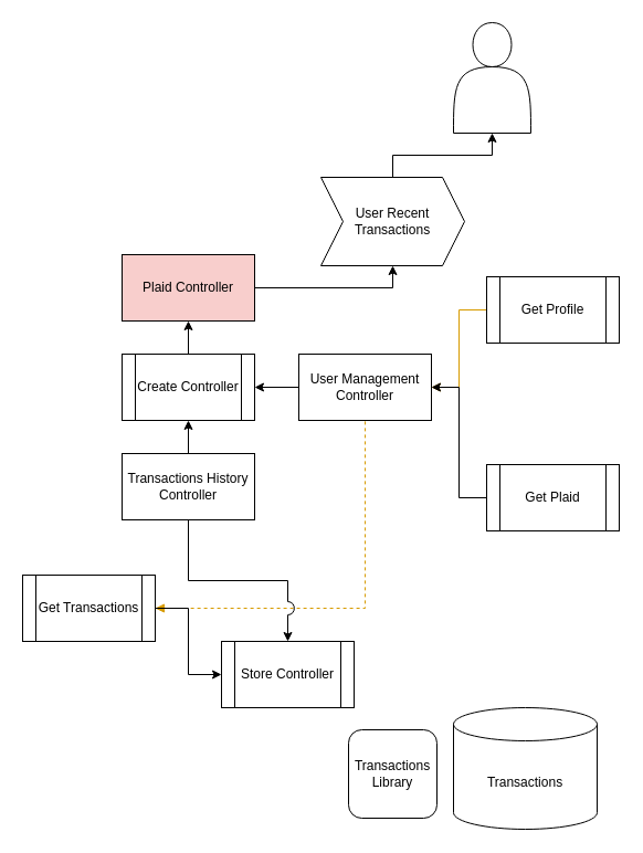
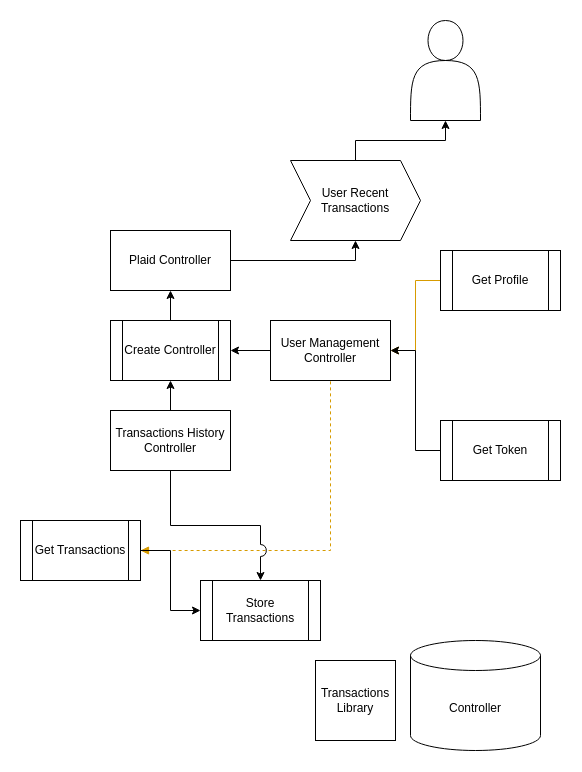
- <mxCell id="4" value="Plaid Controller" style="rounded=0;whiteSpace=wrap;html=1;fillColor=#f8cecc;" vertex="1" parent="1"><mxGeometry x="110" y="230" width="120" height="60" as="geometry" /></mxCell>
+ <mxCell id="4" value="Plaid Controller" style="rounded=0;whiteSpace=wrap;html=1;" vertex="1" parent="1"><mxGeometry x="110" y="230" width="120" height="60" as="geometry" /></mxCell>
- <mxCell id="15" value="Get Plaid" style="shape=process;whiteSpace=wrap;html=1;backgroundOutline=1;" vertex="1" parent="1"><mxGeometry x="440" y="420" width="120" height="60" as="geometry" /></mxCell>
+ <mxCell id="15" value="Get Token" style="shape=process;whiteSpace=wrap;html=1;backgroundOutline=1;" vertex="1" parent="1"><mxGeometry x="440" y="420" width="120" height="60" as="geometry" /></mxCell>
- <mxCell id="21" value="Store Controller" style="shape=process;whiteSpace=wrap;html=1;backgroundOutline=1;" vertex="1" parent="1"><mxGeometry x="200" y="580" width="120" height="60" as="geometry" /></mxCell>
+ <mxCell id="21" value="Store Transactions" style="shape=process;whiteSpace=wrap;html=1;backgroundOutline=1;" vertex="1" parent="1"><mxGeometry x="200" y="580" width="120" height="60" as="geometry" /></mxCell>
- <mxCell id="23" value="Transactions Library" style="whiteSpace=wrap;html=1;aspect=fixed;rounded=1;" vertex="1" parent="1"><mxGeometry x="315" y="660" width="80" height="80" as="geometry" /></mxCell>
+ <mxCell id="23" value="Transactions Library" style="whiteSpace=wrap;html=1;aspect=fixed;" vertex="1" parent="1"><mxGeometry x="315" y="660" width="80" height="80" as="geometry" /></mxCell>
- <mxCell id="22" value="Transactions" style="shape=cylinder3;whiteSpace=wrap;html=1;boundedLbl=1;backgroundOutline=1;size=15;" vertex="1" parent="1"><mxGeometry x="410" y="640" width="130" height="110" as="geometry" /></mxCell>
+ <mxCell id="22" value="Controller" style="shape=cylinder3;whiteSpace=wrap;html=1;boundedLbl=1;backgroundOutline=1;size=15;" vertex="1" parent="1"><mxGeometry x="410" y="640" width="130" height="110" as="geometry" /></mxCell>
